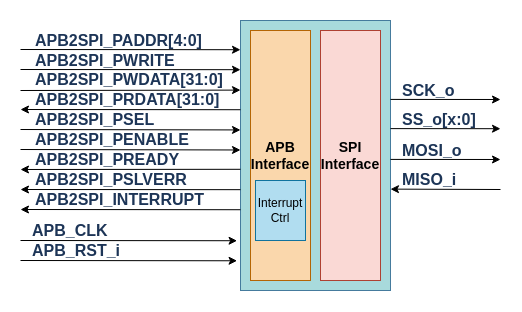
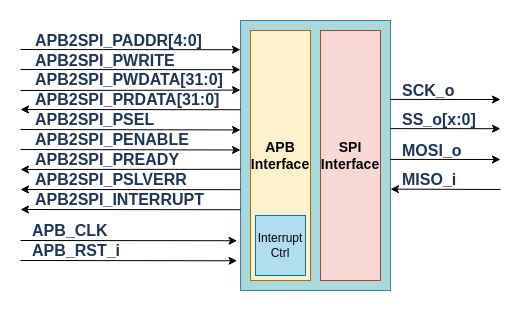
- <mxCell id="4" value="&lt;font color=&quot;#000000&quot; style=&quot;font-size: 14px&quot;&gt;&lt;b&gt;APB&lt;br&gt;Interface&lt;/b&gt;&lt;br&gt;&lt;/font&gt;" style="rounded=0;whiteSpace=wrap;html=1;sketch=0;strokeColor=#b46504;fillColor=#fad7ac;" parent="1" vertex="1"><mxGeometry x="250" y="30" width="60" height="250" as="geometry" /></mxCell>
+ <mxCell id="4" value="&lt;font color=&quot;#000000&quot; style=&quot;font-size: 14px&quot;&gt;&lt;b&gt;APB&lt;br&gt;Interface&lt;/b&gt;&lt;br&gt;&lt;/font&gt;" style="rounded=0;whiteSpace=wrap;html=1;sketch=0;strokeColor=#b46504;fillColor=#fff2cc;" parent="1" vertex="1"><mxGeometry x="250" y="30" width="60" height="250" as="geometry" /></mxCell>
- <mxCell id="31" value="&lt;font color=&quot;#000000&quot;&gt;Interrupt&lt;br&gt;Ctrl&lt;/font&gt;" style="rounded=0;whiteSpace=wrap;html=1;sketch=0;strokeColor=#10739e;fillColor=#b1ddf0;" parent="1" vertex="1"><mxGeometry x="255" y="180" width="50" height="60" as="geometry" /></mxCell>
+ <mxCell id="31" value="&lt;font color=&quot;#000000&quot;&gt;Interrupt&lt;br&gt;Ctrl&lt;/font&gt;" style="rounded=0;whiteSpace=wrap;html=1;sketch=0;strokeColor=#10739e;fillColor=#b1ddf0;" parent="1" vertex="1"><mxGeometry x="255" y="215" width="50" height="60" as="geometry" /></mxCell>
